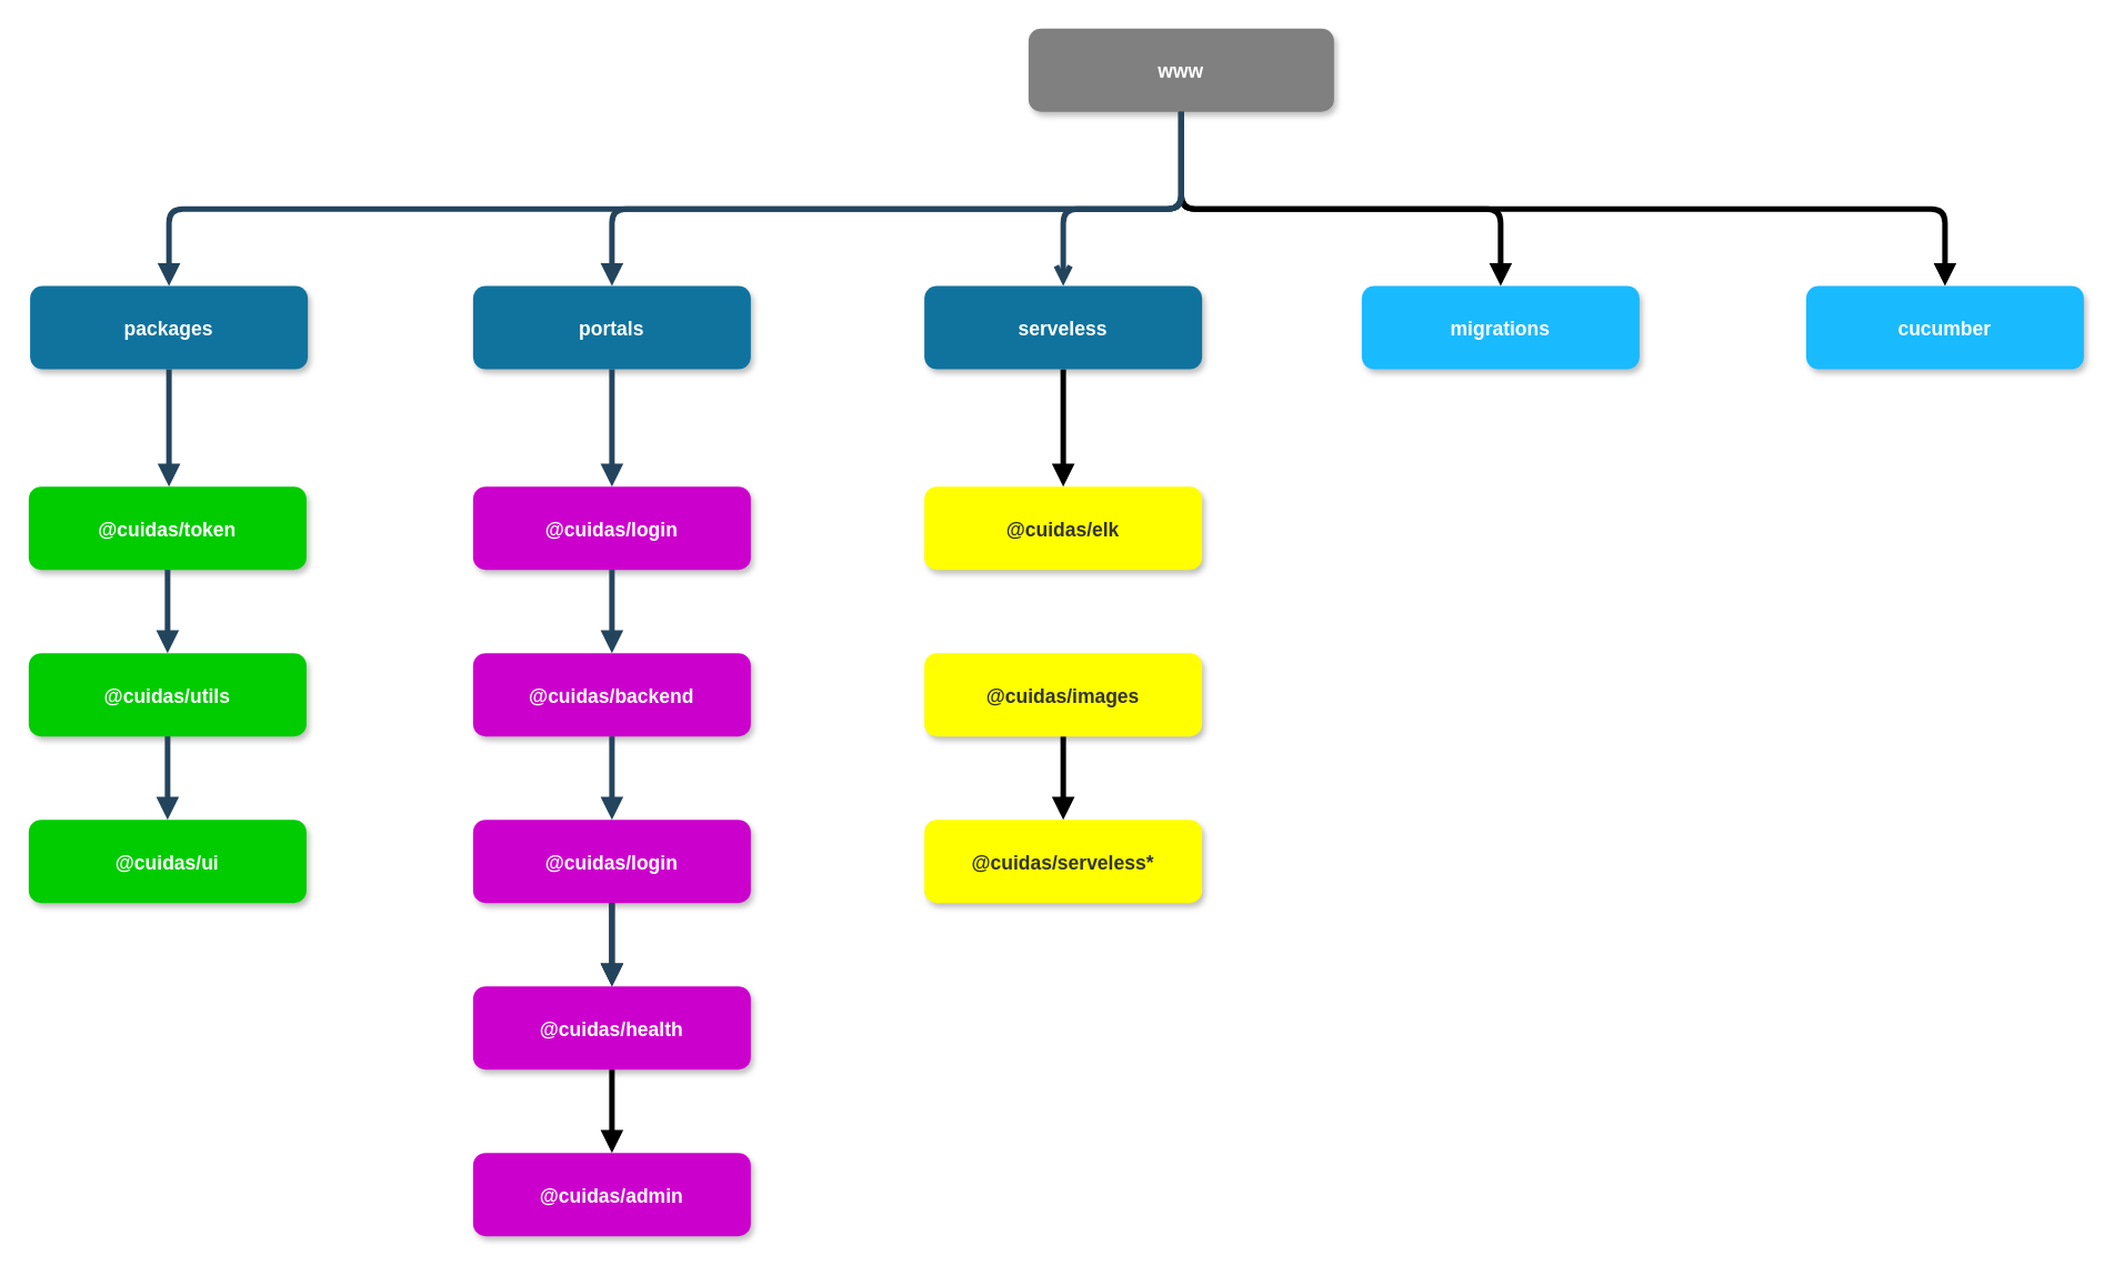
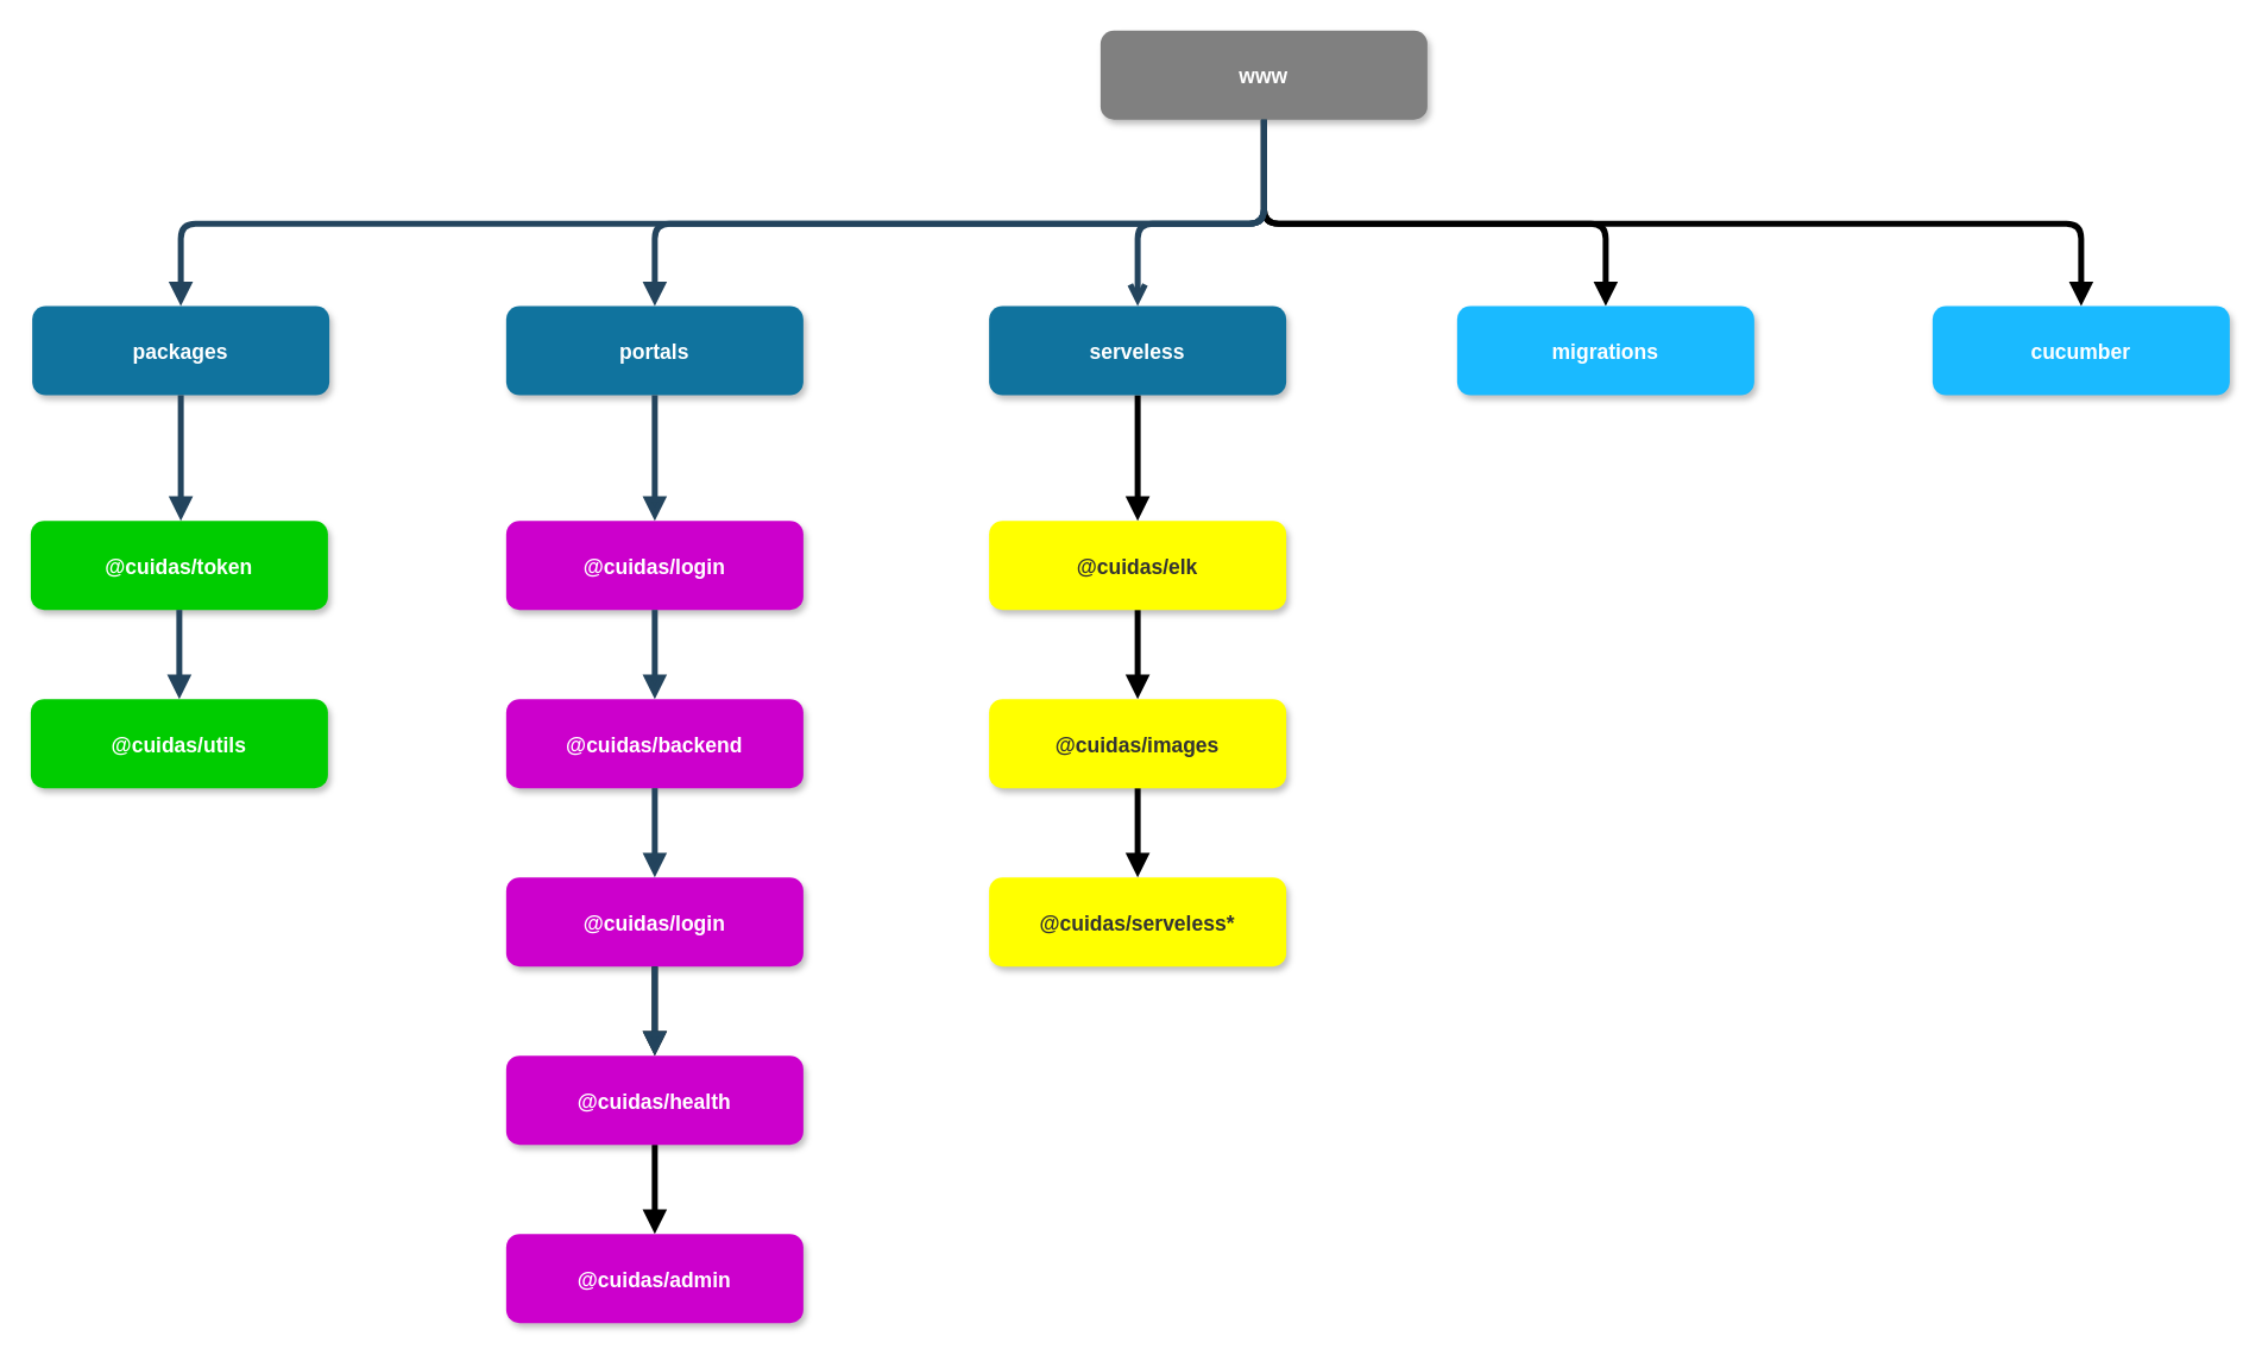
+ <mxCell id="30" value="" style="edgeStyle=orthogonalEdgeStyle;rounded=0;orthogonalLoop=1;jettySize=auto;html=1;strokeWidth=4;endArrow=block;endFill=1;" edge="1" parent="1" source="31" target="33"><mxGeometry relative="1" as="geometry" /></mxCell>
- <mxCell id="21" value="" style="edgeStyle=elbowEdgeStyle;elbow=vertical;strokeWidth=4;endArrow=block;endFill=1;fontStyle=1;strokeColor=#23445D;" edge="1" parent="1" source="8" target="9"><mxGeometry x="-410" y="190" width="100" height="100" as="geometry"><mxPoint x="-470" y="40" as="sourcePoint" /><mxPoint x="-370" y="-60" as="targetPoint" /></mxGeometry></mxCell>
- <mxCell id="9" value="@cuidas/ui" style="rounded=1;strokeColor=none;shadow=1;gradientColor=none;fontStyle=1;fontColor=#FFFFFF;fontSize=14;fillColor=#00CC00;" vertex="1" parent="1"><mxGeometry x="20" y="590" width="200" height="60" as="geometry" /></mxCell>
